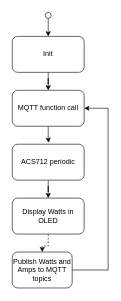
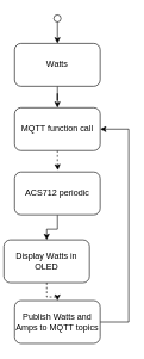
- <mxCell id="3" value="Init" style="rounded=1;whiteSpace=wrap;html=1;" vertex="1" parent="1"><mxGeometry x="20" y="60" width="120" height="60" as="geometry" /></mxCell>
+ <mxCell id="3" value="Watts" style="rounded=1;whiteSpace=wrap;html=1;" vertex="1" parent="1"><mxGeometry x="20" y="60" width="120" height="60" as="geometry" /></mxCell>
- <mxCell id="6" style="edgeStyle=orthogonalEdgeStyle;rounded=0;orthogonalLoop=1;jettySize=auto;html=1;entryX=0.505;entryY=-0.04;entryDx=0;entryDy=0;entryPerimeter=0;" edge="1" parent="1" source="7" target="9"><mxGeometry relative="1" as="geometry" /></mxCell>
+ <mxCell id="6" style="edgeStyle=orthogonalEdgeStyle;rounded=0;orthogonalLoop=1;jettySize=auto;html=1;entryX=0.505;entryY=-0.04;entryDx=0;entryDy=0;entryPerimeter=0;dashed=1;" edge="1" parent="1" source="7" target="9"><mxGeometry relative="1" as="geometry" /></mxCell>
- <mxCell id="11" value="Display Watts in OLED" style="rounded=1;whiteSpace=wrap;html=1;" vertex="1" parent="1"><mxGeometry x="20" y="330" width="120" height="60" as="geometry" /></mxCell>
+ <mxCell id="11" value="Display Watts in OLED" style="rounded=1;whiteSpace=wrap;html=1;" vertex="1" parent="1"><mxGeometry x="5" y="335" width="120" height="60" as="geometry" /></mxCell>
- <mxCell id="13" value="Publish Watts and Amps to MQTT topics" style="rounded=1;whiteSpace=wrap;html=1;" vertex="1" parent="1"><mxGeometry x="20" y="420" width="100" height="60" as="geometry" /></mxCell>
+ <mxCell id="13" value="Publish Watts and Amps to MQTT topics" style="rounded=1;whiteSpace=wrap;html=1;" vertex="1" parent="1"><mxGeometry x="20" y="420" width="120" height="60" as="geometry" /></mxCell>
